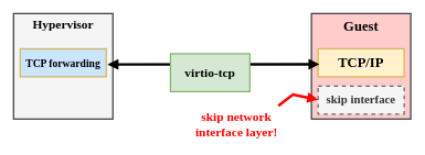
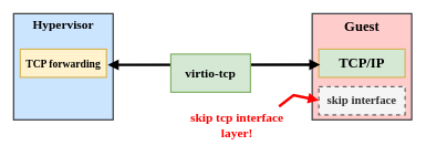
- <mxCell id="3" value="Hypervisor" style="whiteSpace=wrap;strokeWidth=2;fillColor=#f5f5f5;strokeColor=#36393d;fontFamily=Verdana;fontStyle=1;fontSize=19;verticalAlign=top;" vertex="1" parent="1"><mxGeometry x="20" y="20" width="150" height="160" as="geometry" /></mxCell>
+ <mxCell id="3" value="Hypervisor" style="whiteSpace=wrap;strokeWidth=2;fillColor=#cce5ff;strokeColor=#36393d;fontFamily=Verdana;fontStyle=1;fontSize=19;verticalAlign=top;" vertex="1" parent="1"><mxGeometry x="20" y="20" width="150" height="160" as="geometry" /></mxCell>
- <mxCell id="5" value="TCP forwarding" style="whiteSpace=wrap;strokeWidth=2;fillColor=#cce5ff;strokeColor=#d6b656;fontFamily=Verdana;fontStyle=1;fontSize=16;verticalAlign=middle;" vertex="1" parent="1"><mxGeometry x="30" y="73.5" width="130" height="42.5" as="geometry" /></mxCell>
+ <mxCell id="5" value="TCP forwarding" style="whiteSpace=wrap;strokeWidth=2;fillColor=#fff2cc;strokeColor=#d6b656;fontFamily=Verdana;fontStyle=1;fontSize=16;verticalAlign=middle;" vertex="1" parent="1"><mxGeometry x="30" y="73.5" width="130" height="42.5" as="geometry" /></mxCell>
- <mxCell id="4" value="TCP/IP" style="whiteSpace=wrap;strokeWidth=2;fillColor=#fff2cc;strokeColor=#d6b656;fontFamily=Verdana;fontStyle=1;fontSize=21;verticalAlign=middle;" vertex="1" parent="1"><mxGeometry x="480" y="73.5" width="130" height="42.5" as="geometry" /></mxCell>
+ <mxCell id="4" value="TCP/IP" style="whiteSpace=wrap;strokeWidth=2;fillColor=#d5e8d4;strokeColor=#d6b656;fontFamily=Verdana;fontStyle=1;fontSize=21;verticalAlign=middle;" vertex="1" parent="1"><mxGeometry x="480" y="73.5" width="130" height="42.5" as="geometry" /></mxCell>
- <mxCell id="10" value="&lt;font face=&quot;Verdana&quot;&gt;&lt;span style=&quot;font-size: 19px;&quot;&gt;&lt;b&gt;skip network interface layer!&lt;/b&gt;&lt;/span&gt;&lt;/font&gt;&lt;div style=&quot;&quot;&gt;&lt;/div&gt;" style="text;whiteSpace=wrap;html=1;fontSize=18;align=center;verticalAlign=middle;fontColor=#FF0000;" vertex="1" parent="1"><mxGeometry x="272" y="163" width="170" height="50" as="geometry" /></mxCell>
+ <mxCell id="10" value="&lt;font face=&quot;Verdana&quot;&gt;&lt;span style=&quot;font-size: 19px;&quot;&gt;&lt;b&gt;skip tcp interface layer!&lt;/b&gt;&lt;/span&gt;&lt;/font&gt;&lt;div style=&quot;&quot;&gt;&lt;/div&gt;" style="text;whiteSpace=wrap;html=1;fontSize=18;align=center;verticalAlign=middle;fontColor=#FF0000;" vertex="1" parent="1"><mxGeometry x="272" y="163" width="170" height="50" as="geometry" /></mxCell>
